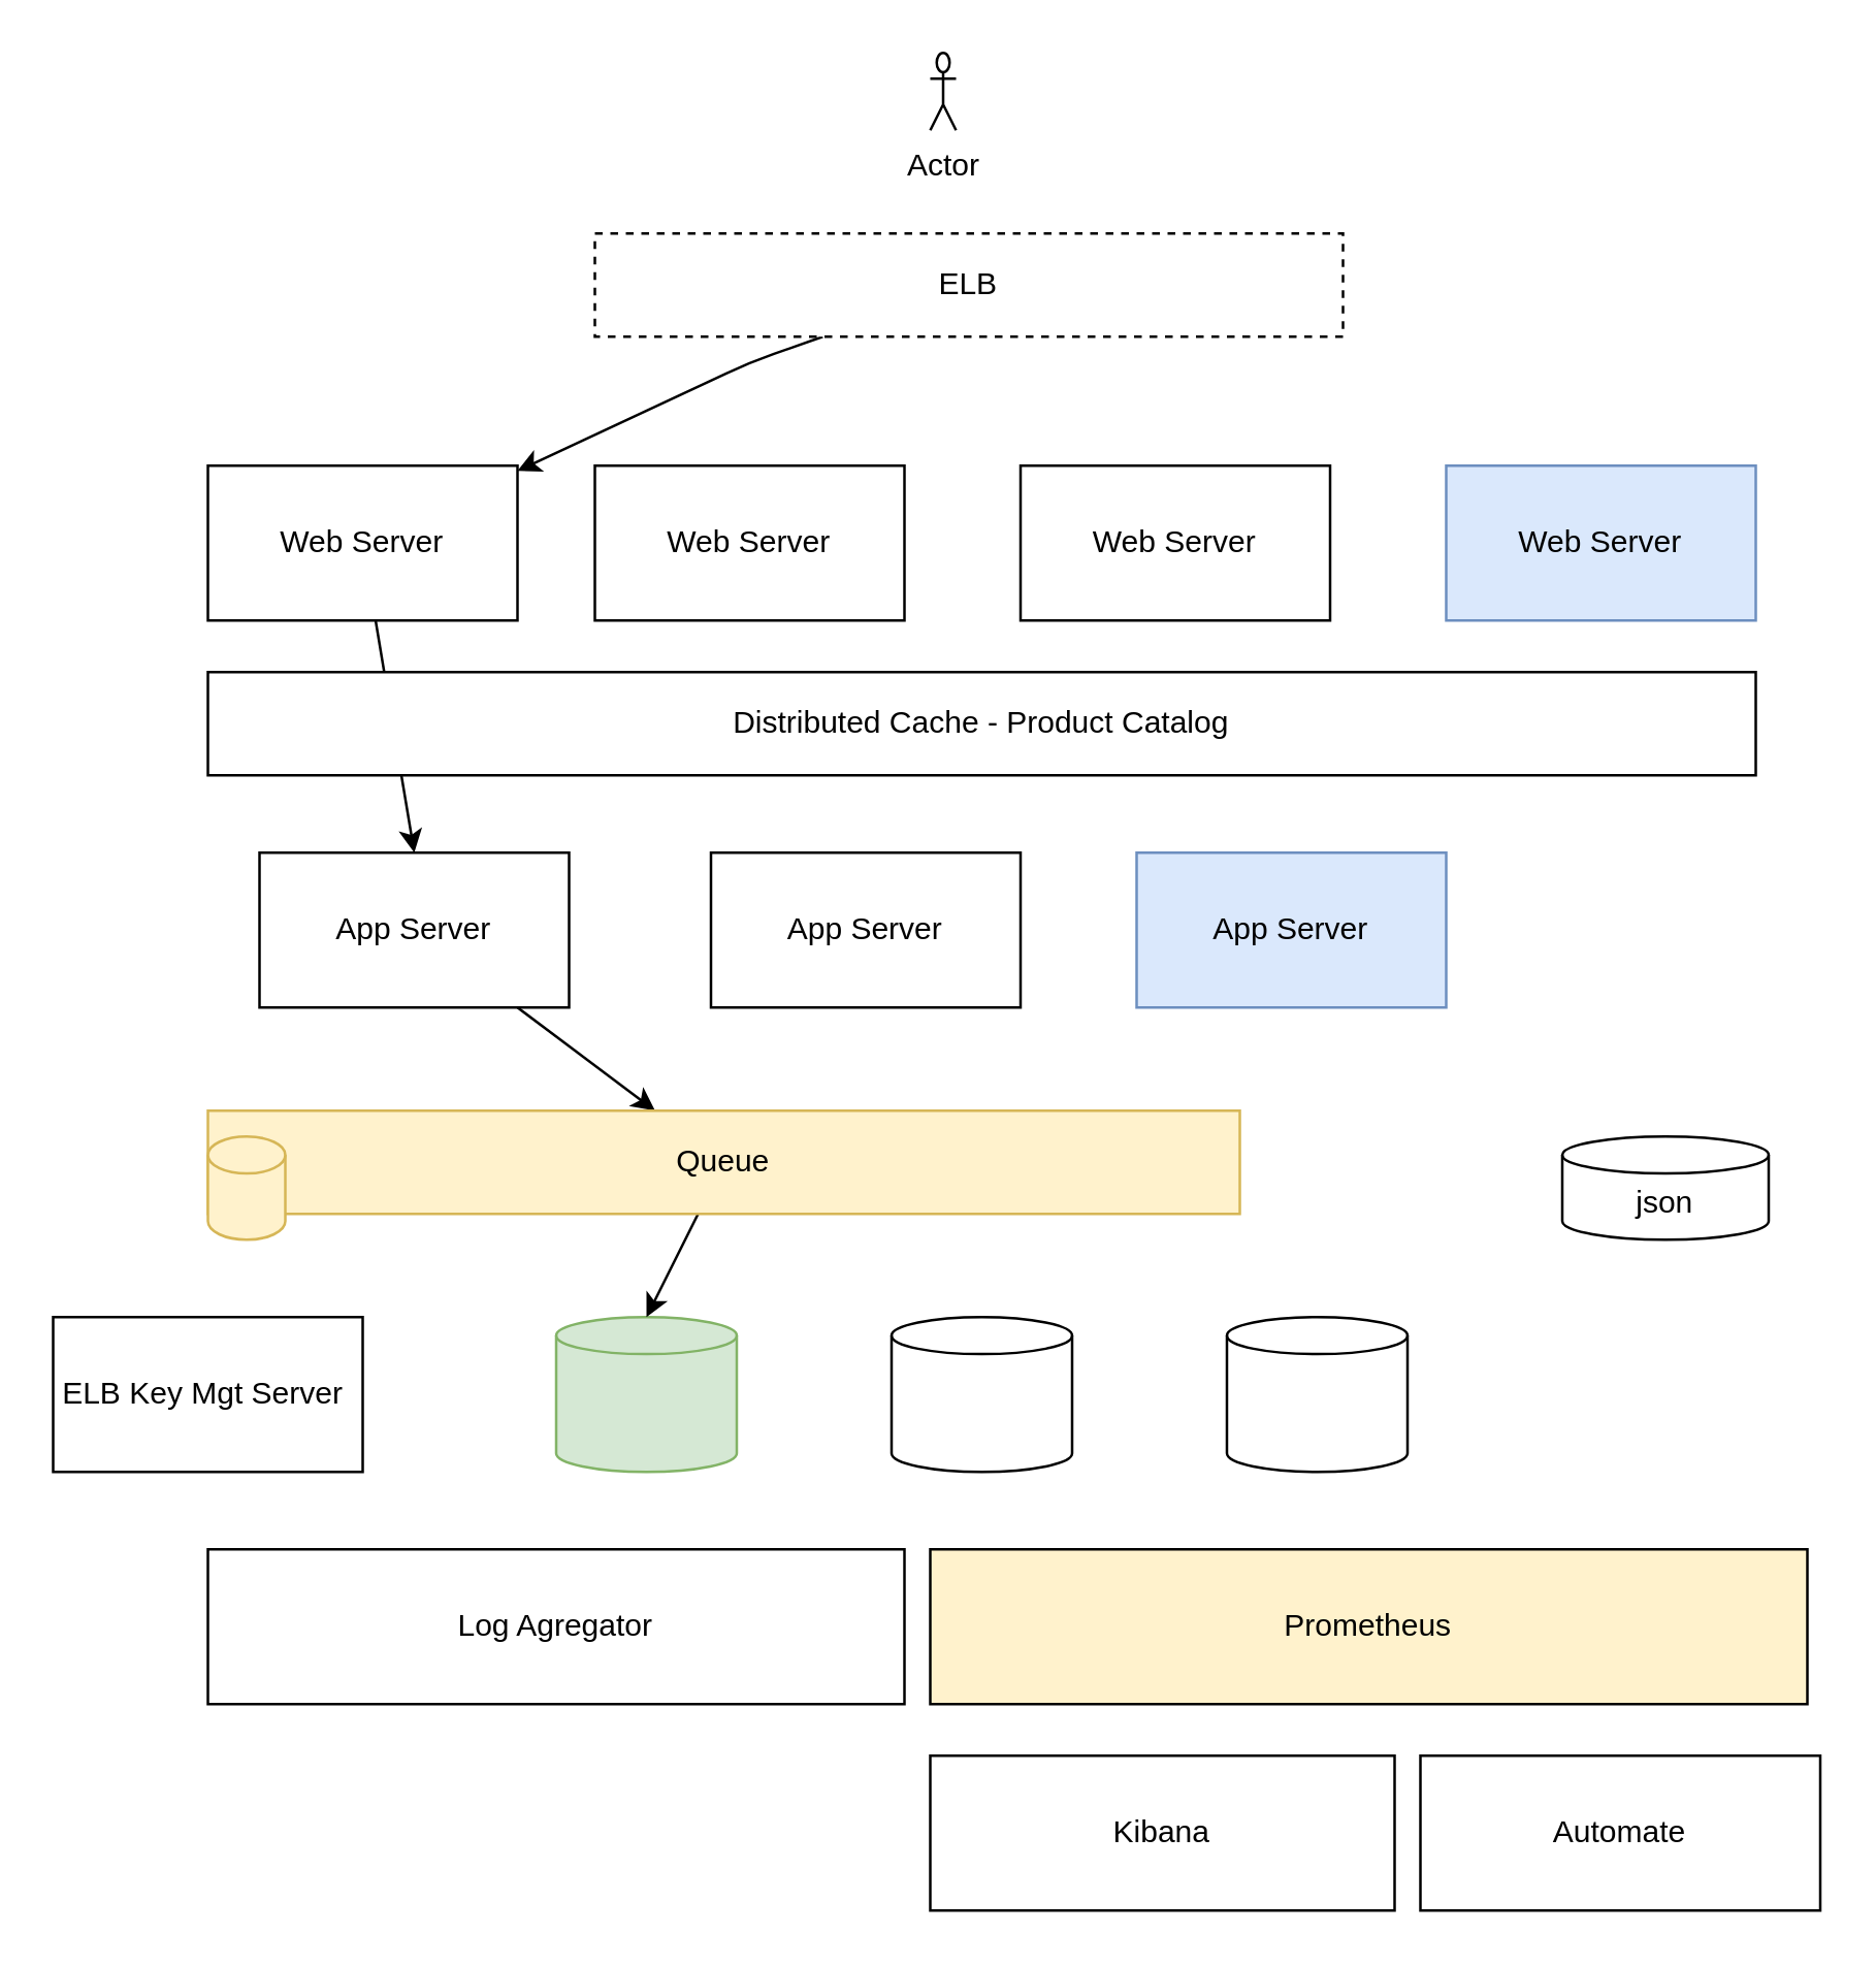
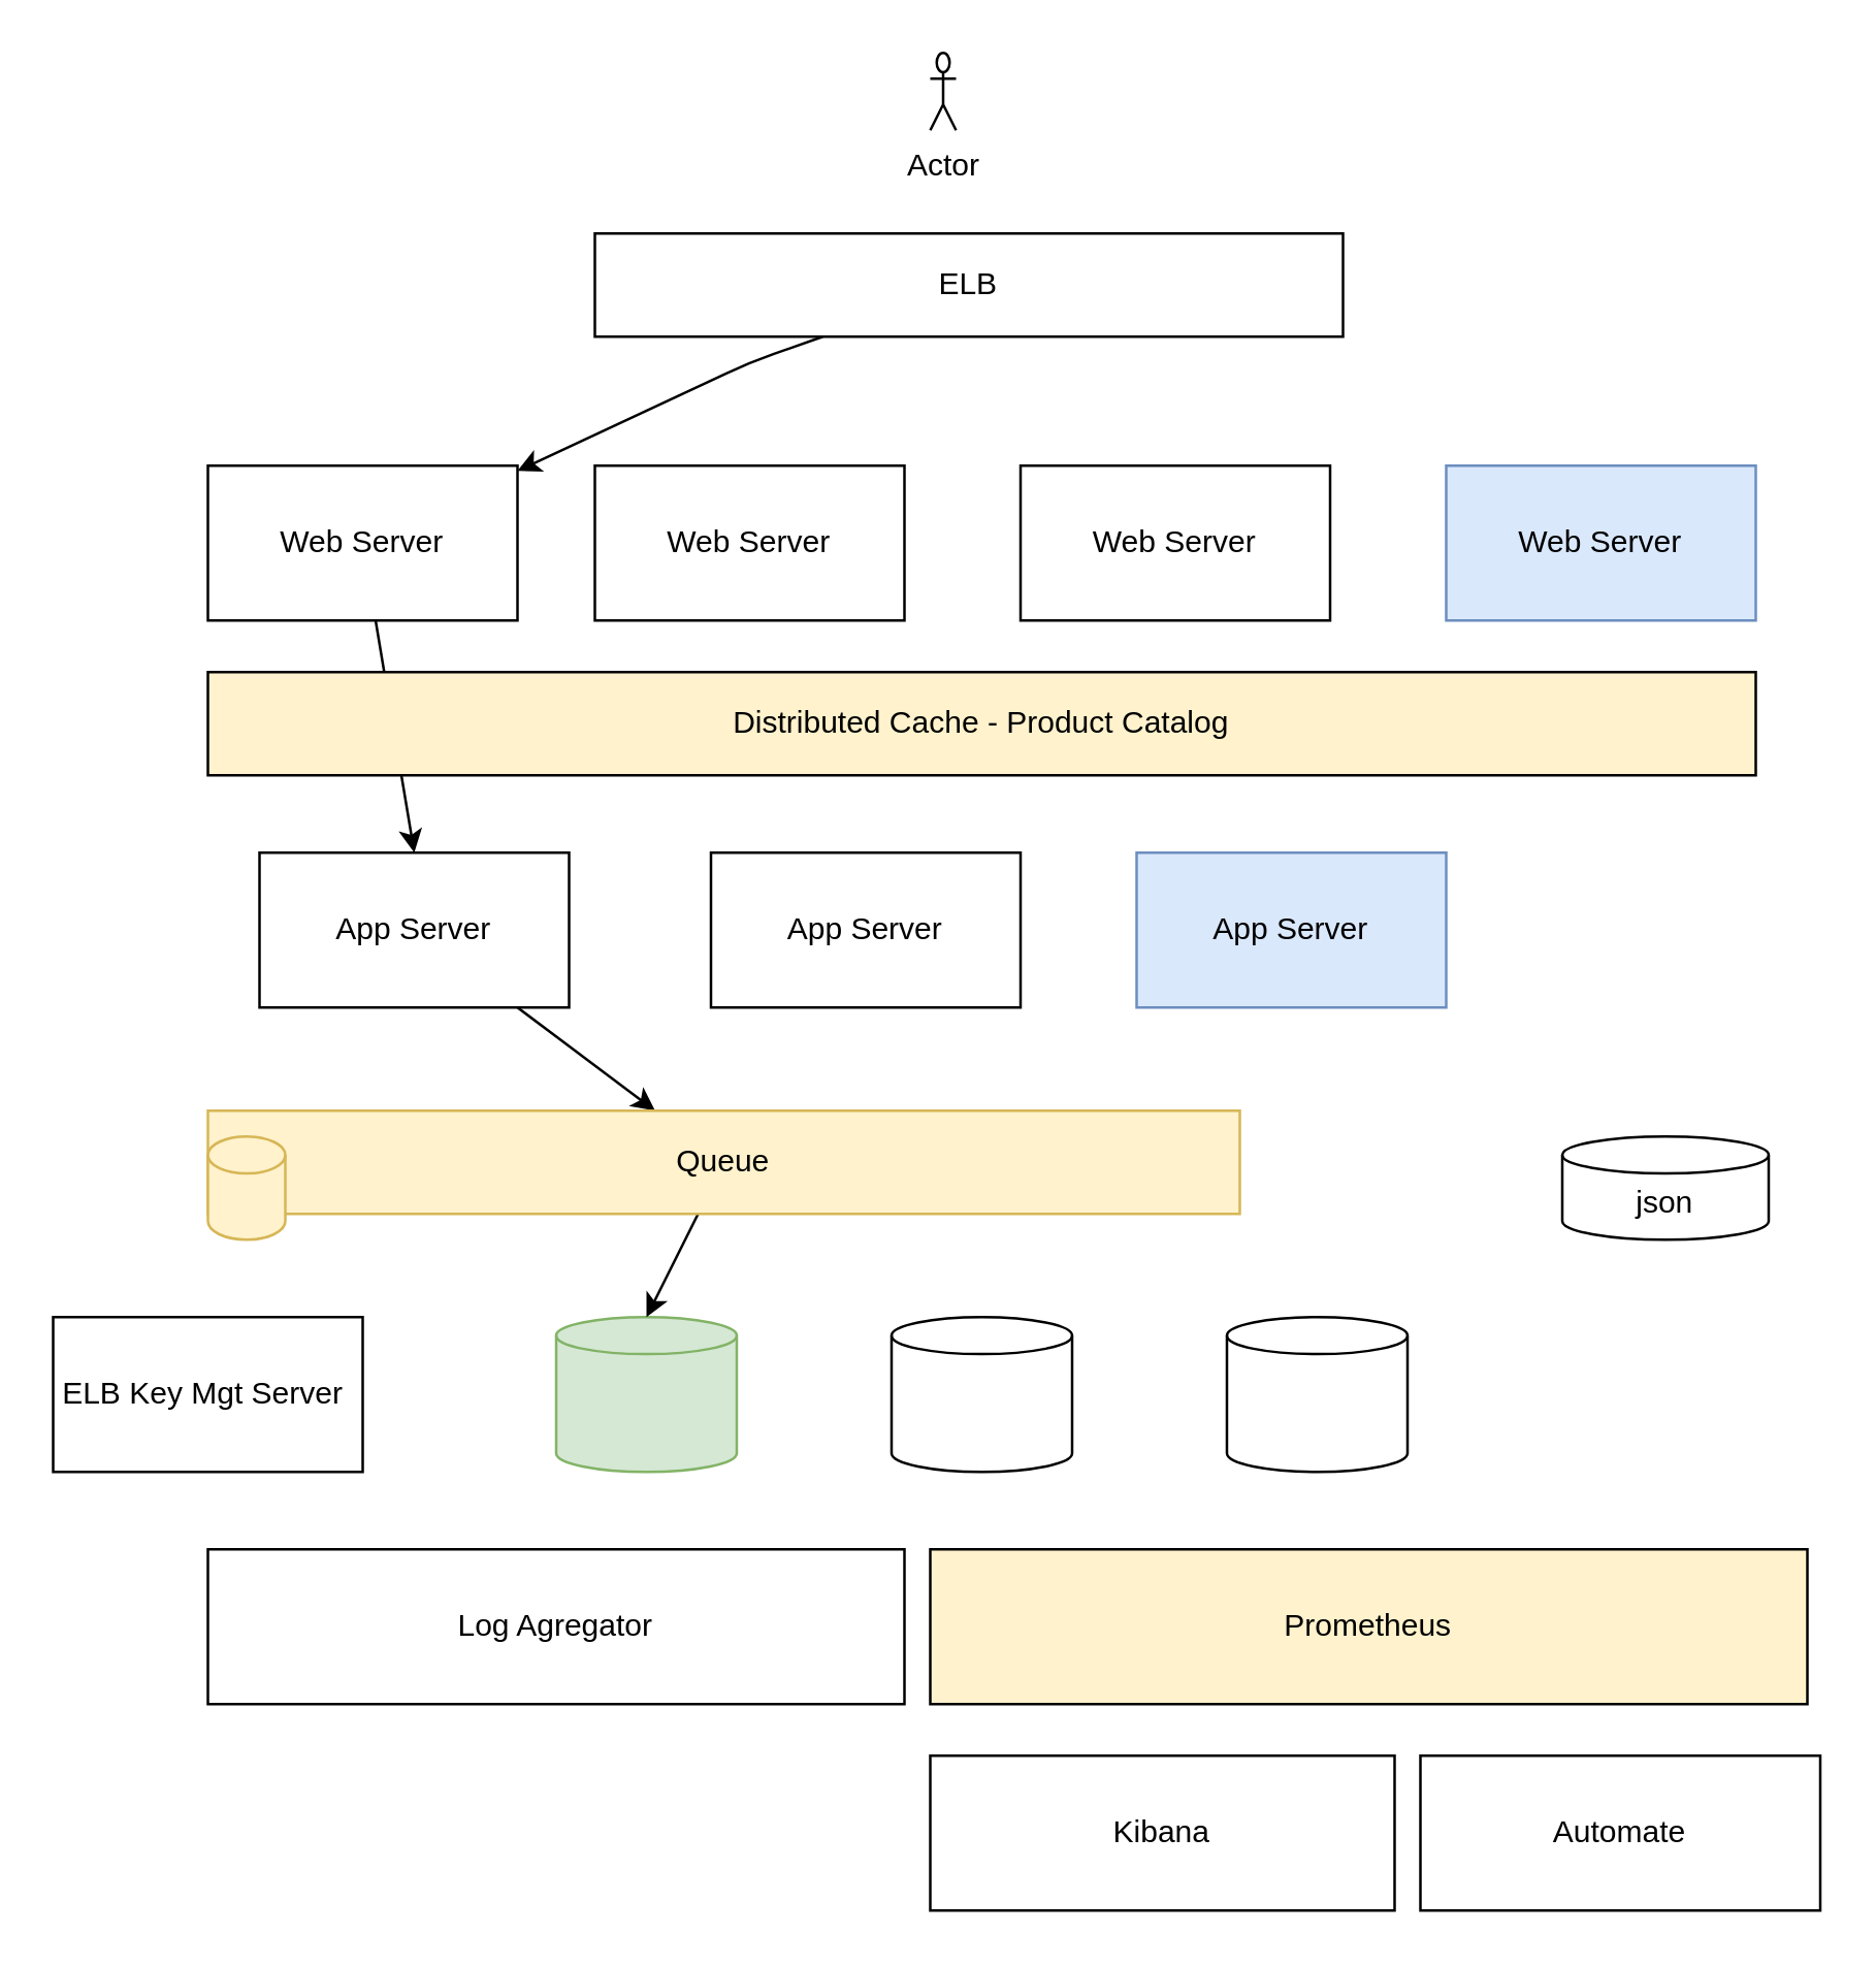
- <mxCell id="19" value="ELB" style="whiteSpace=wrap;html=1;dashed=1;" vertex="1" parent="1"><mxGeometry x="230" y="90" width="290" height="40" as="geometry" /></mxCell>
+ <mxCell id="19" value="ELB" style="whiteSpace=wrap;html=1;" vertex="1" parent="1"><mxGeometry x="230" y="90" width="290" height="40" as="geometry" /></mxCell>
- <mxCell id="12" value="Distributed Cache - Product Catalog" style="whiteSpace=wrap;html=1;" vertex="1" parent="1"><mxGeometry x="80" y="260" width="600" height="40" as="geometry" /></mxCell>
+ <mxCell id="12" value="Distributed Cache - Product Catalog" style="whiteSpace=wrap;html=1;fillColor=#fff2cc;" vertex="1" parent="1"><mxGeometry x="80" y="260" width="600" height="40" as="geometry" /></mxCell>
